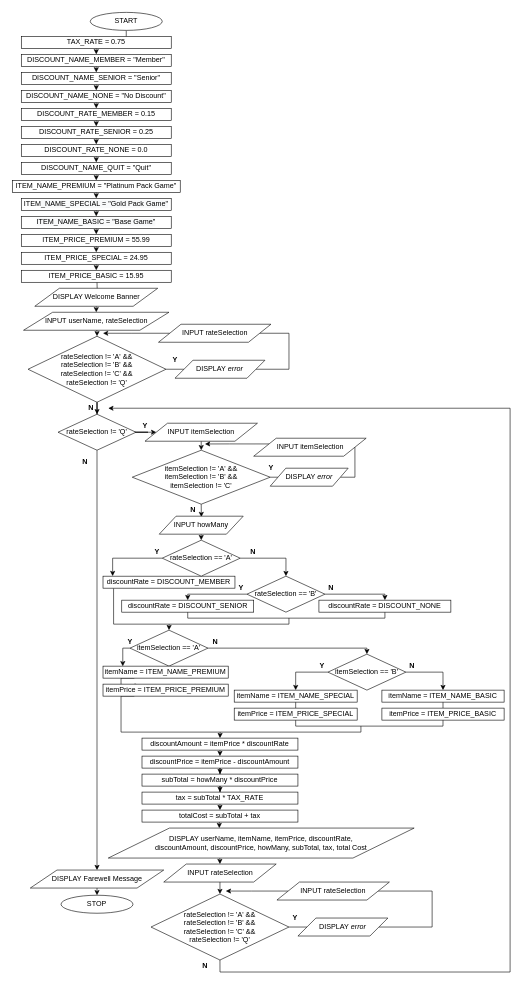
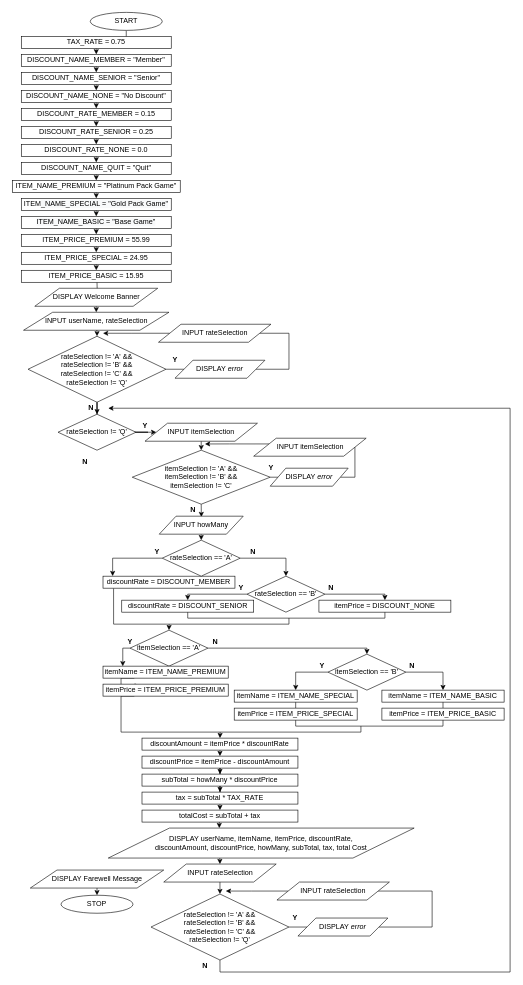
- <mxCell id="49" value="discountRate = DISCOUNT_NONE" style="rounded=0;whiteSpace=wrap;html=1;" parent="1" vertex="1"><mxGeometry x="531.25" y="1000" width="220" height="20" as="geometry" /></mxCell>
+ <mxCell id="49" value="itemPrice = DISCOUNT_NONE" style="rounded=0;whiteSpace=wrap;html=1;" parent="1" vertex="1"><mxGeometry x="531.25" y="1000" width="220" height="20" as="geometry" /></mxCell>
- <mxCell id="17" style="edgeStyle=orthogonalEdgeStyle;rounded=0;orthogonalLoop=1;jettySize=auto;html=1;exitX=0.5;exitY=1;exitDx=0;exitDy=0;entryX=0.5;entryY=0;entryDx=0;entryDy=0;endArrow=classic;endFill=1;" parent="1" source="18" target="25" edge="1"><mxGeometry relative="1" as="geometry" /></mxCell>
